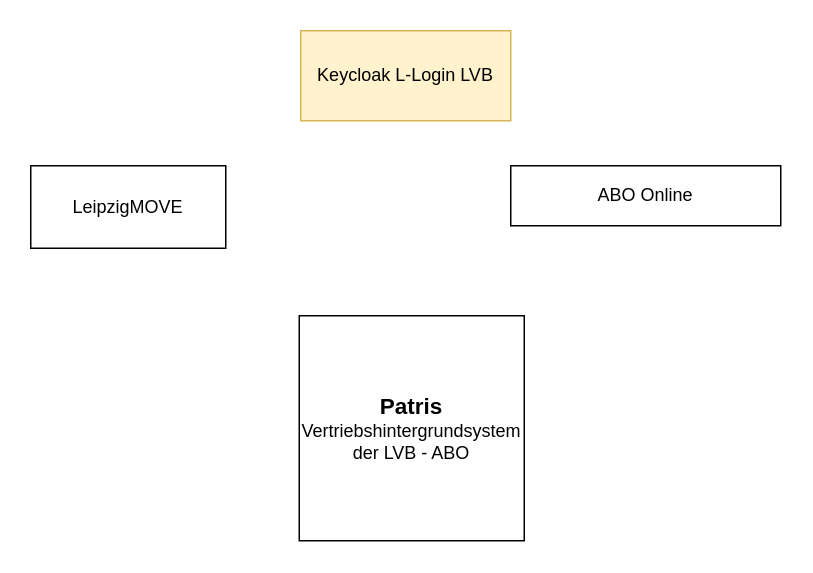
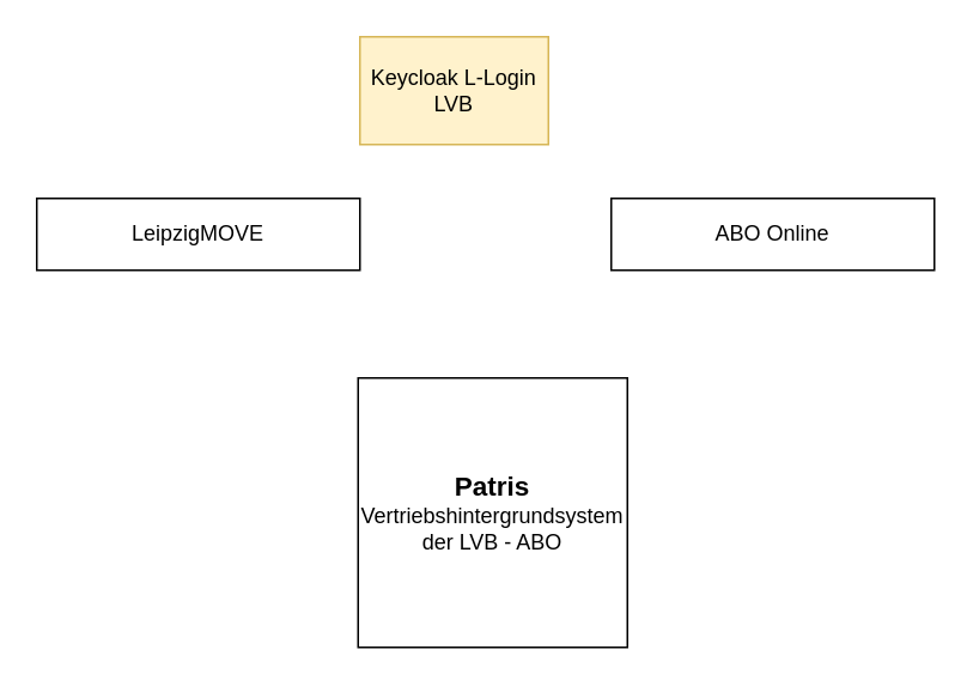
- <mxCell id="2" value="Keycloak L-Login LVB" style="rounded=0;whiteSpace=wrap;html=1;fillColor=#fff2cc;strokeColor=#d6b656;" vertex="1" parent="1"><mxGeometry x="200" y="20" width="140" height="60" as="geometry" /></mxCell>
+ <mxCell id="2" value="Keycloak L-Login LVB" style="rounded=0;whiteSpace=wrap;html=1;fillColor=#fff2cc;strokeColor=#d6b656;" vertex="1" parent="1"><mxGeometry x="200" y="20" width="105" height="60" as="geometry" /></mxCell>
- <mxCell id="3" value="LeipzigMOVE" style="rounded=0;whiteSpace=wrap;html=1;" vertex="1" parent="1"><mxGeometry x="20" y="110" width="130" height="55" as="geometry" /></mxCell>
+ <mxCell id="3" value="LeipzigMOVE" style="rounded=0;whiteSpace=wrap;html=1;" vertex="1" parent="1"><mxGeometry x="20" y="110" width="180" height="40" as="geometry" /></mxCell>
